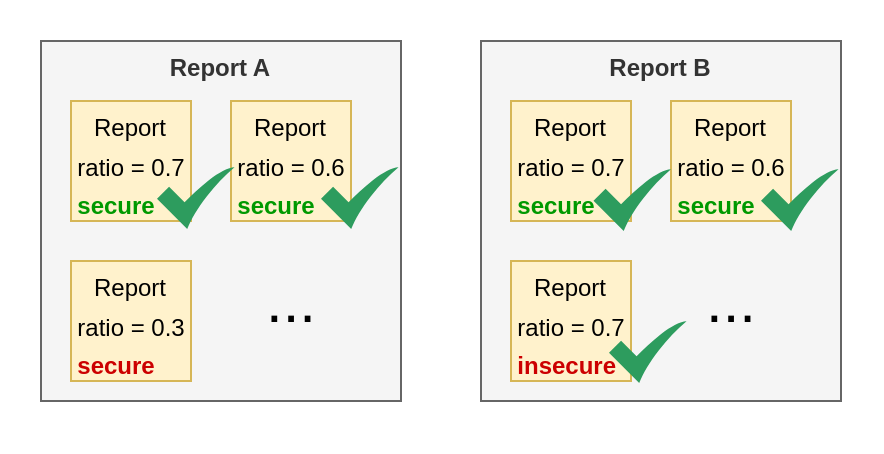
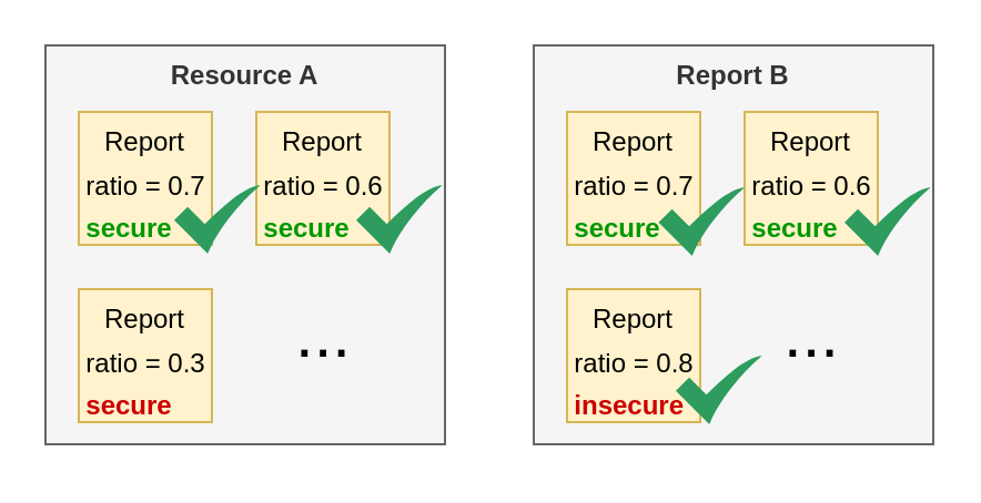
- <mxCell id="2" value="&lt;b&gt;Report A&lt;/b&gt;" style="whiteSpace=wrap;html=1;aspect=fixed;strokeColor=#666666;fillColor=#f5f5f5;fontColor=#333333;labelPosition=center;verticalLabelPosition=middle;align=center;verticalAlign=top;" vertex="1" parent="1"><mxGeometry x="20" y="20" width="180" height="180" as="geometry" /></mxCell>
+ <mxCell id="2" value="&lt;b&gt;Resource A&lt;/b&gt;" style="whiteSpace=wrap;html=1;aspect=fixed;strokeColor=#666666;fillColor=#f5f5f5;fontColor=#333333;labelPosition=center;verticalLabelPosition=middle;align=center;verticalAlign=top;" vertex="1" parent="1"><mxGeometry x="20" y="20" width="180" height="180" as="geometry" /></mxCell>
- <mxCell id="20" value="&lt;font style=&quot;font-size: 12px&quot;&gt;ratio = 0.7&lt;br&gt;&lt;div style=&quot;text-align: left&quot;&gt;&lt;span&gt;&lt;font color=&quot;#cc0000&quot;&gt;&lt;b&gt;insecure&lt;/b&gt;&lt;/font&gt;&lt;/span&gt;&lt;/div&gt;&lt;/font&gt;" style="text;html=1;align=center;verticalAlign=middle;resizable=0;points=[];autosize=1;fontSize=30;fontColor=#000000;" vertex="1" parent="1"><mxGeometry x="250" y="125" width="70" height="80" as="geometry" /></mxCell>
+ <mxCell id="20" value="&lt;font style=&quot;font-size: 12px&quot;&gt;ratio = 0.8&lt;br&gt;&lt;div style=&quot;text-align: left&quot;&gt;&lt;span&gt;&lt;font color=&quot;#cc0000&quot;&gt;&lt;b&gt;insecure&lt;/b&gt;&lt;/font&gt;&lt;/span&gt;&lt;/div&gt;&lt;/font&gt;" style="text;html=1;align=center;verticalAlign=middle;resizable=0;points=[];autosize=1;fontSize=30;fontColor=#000000;" vertex="1" parent="1"><mxGeometry x="250" y="125" width="70" height="80" as="geometry" /></mxCell>
